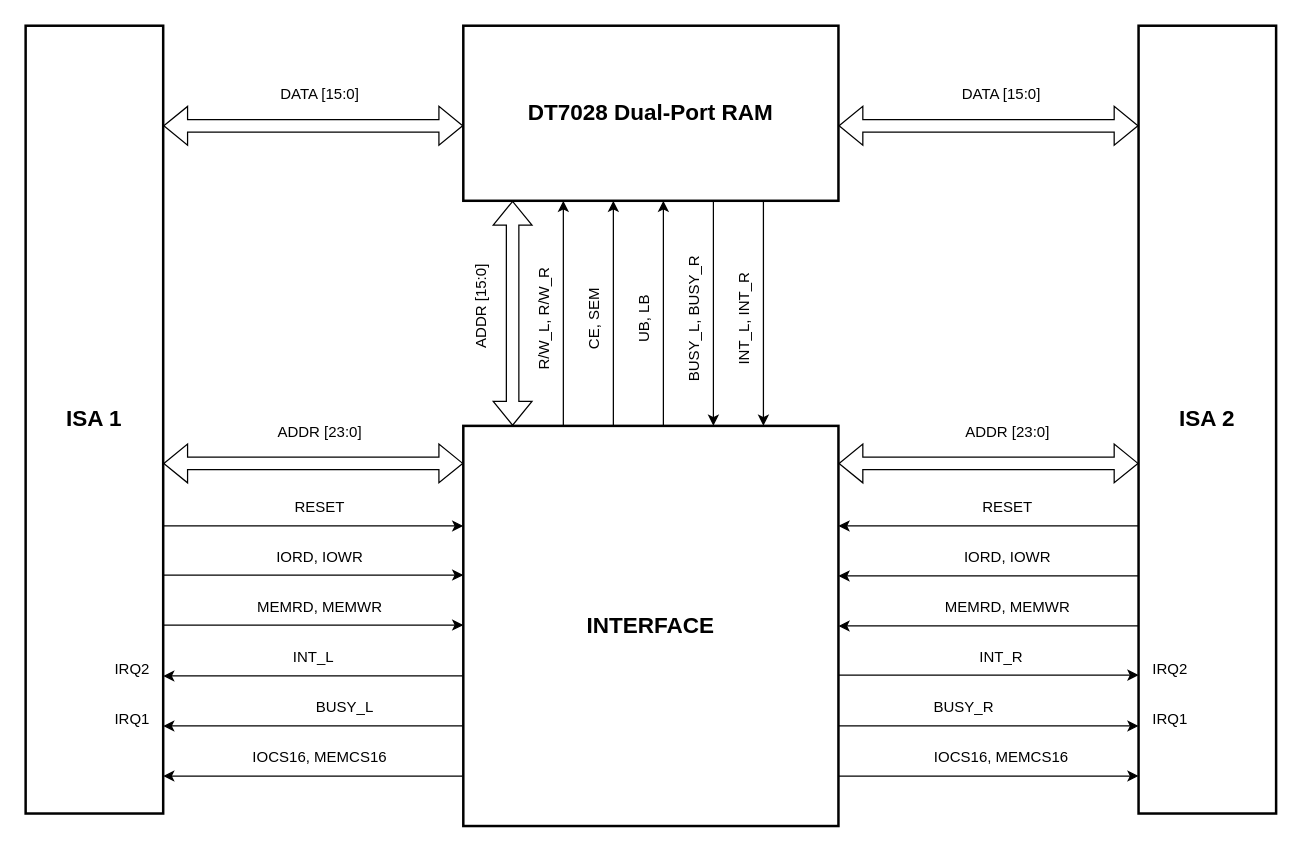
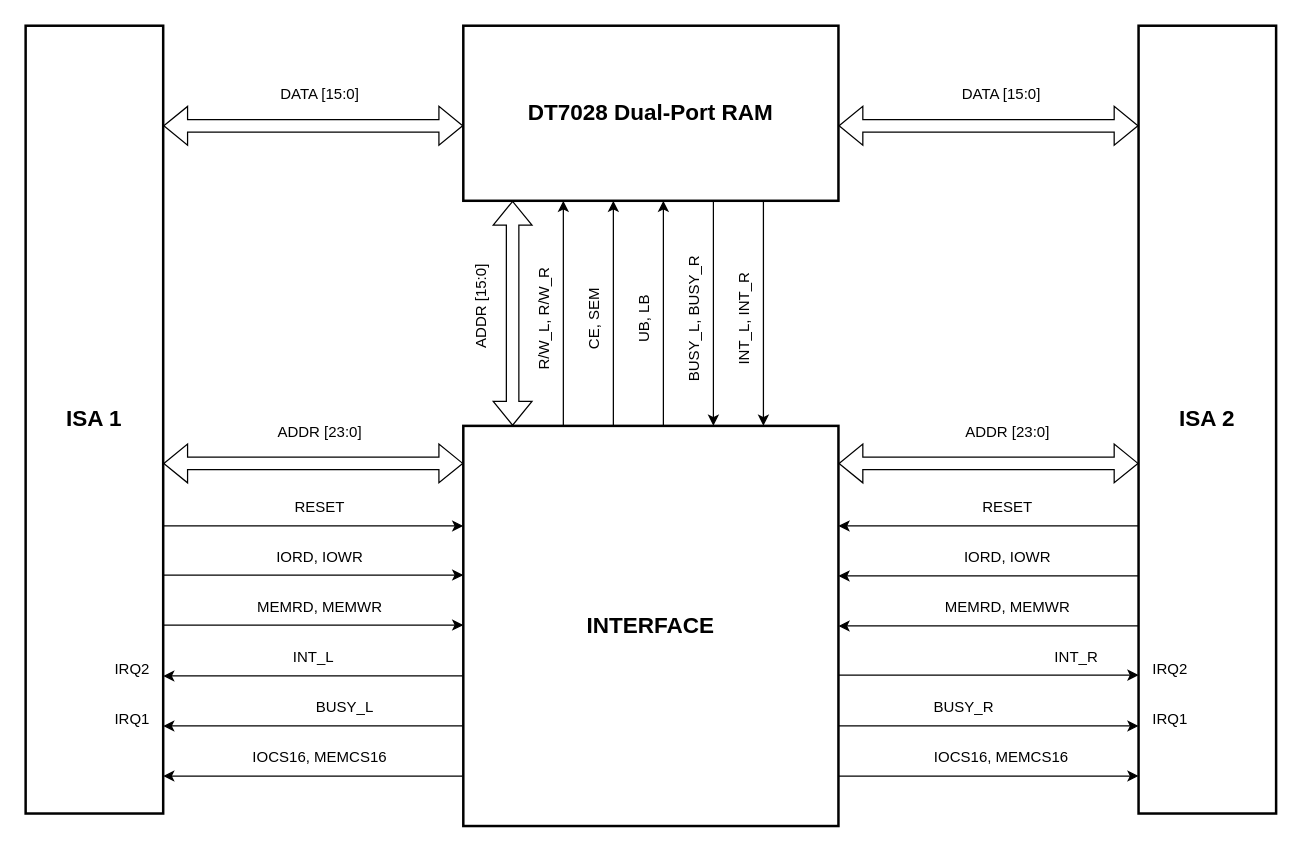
- <mxCell id="14" value="INT_R" style="text;html=1;align=center;verticalAlign=middle;resizable=0;points=[];autosize=1;strokeColor=none;fillColor=none;" parent="1" vertex="1"><mxGeometry x="770" y="510" width="60" height="30" as="geometry" /></mxCell>
+ <mxCell id="14" value="INT_R" style="text;html=1;align=center;verticalAlign=middle;resizable=0;points=[];autosize=1;strokeColor=none;fillColor=none;" parent="1" vertex="1"><mxGeometry x="830" y="510" width="60" height="30" as="geometry" /></mxCell>
